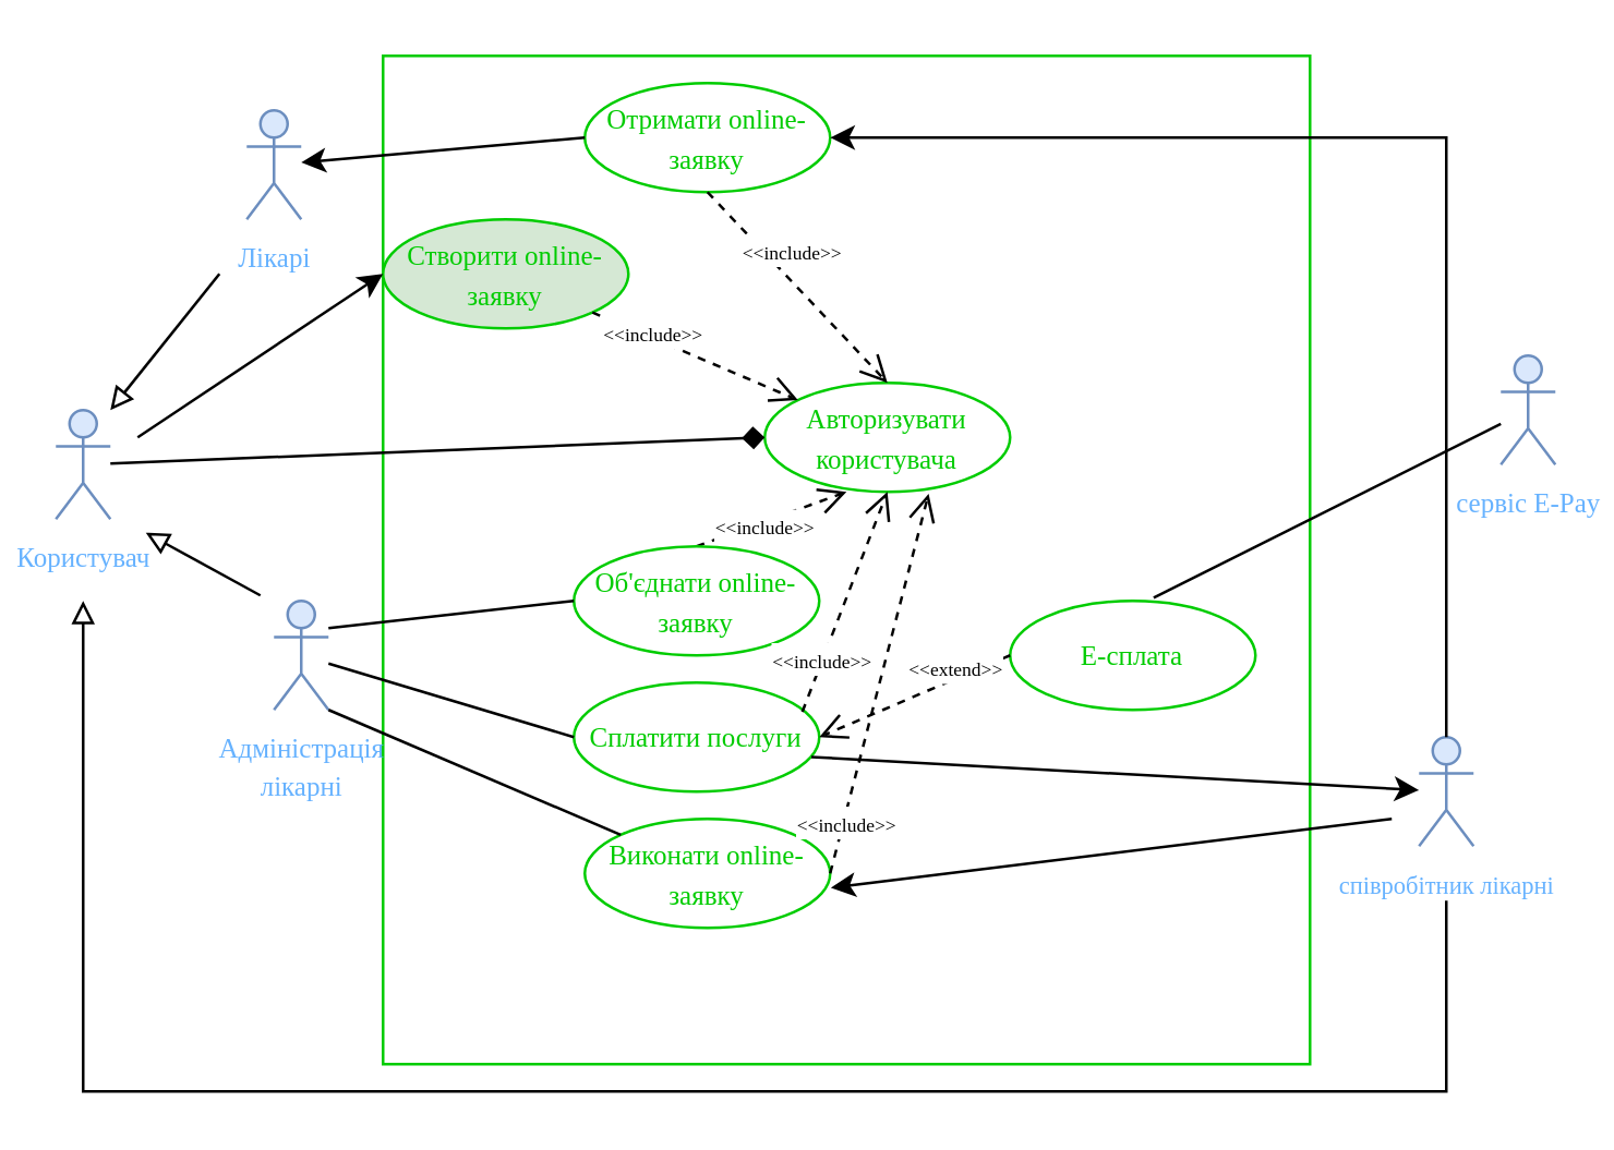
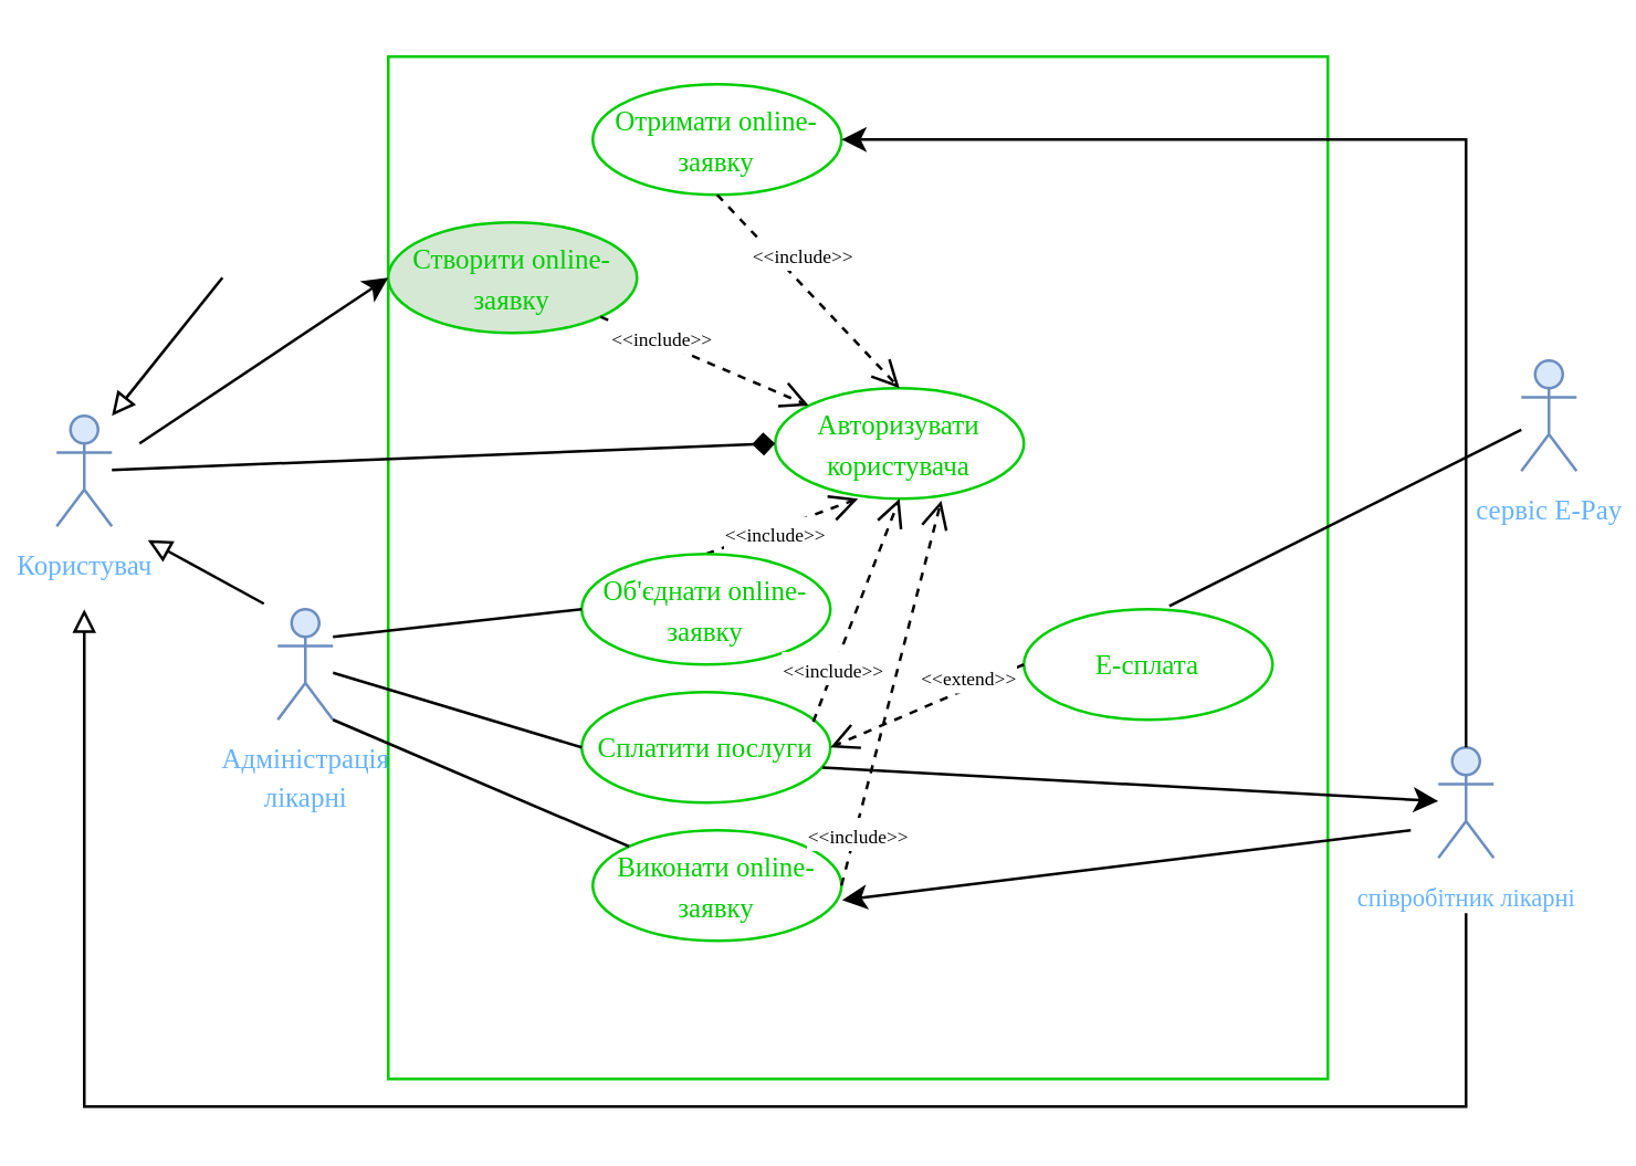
- <mxCell id="21" value="" style="endArrow=classic;html=1;rounded=0;fontFamily=Times New Roman;fontSize=10;fontColor=#00CC00;exitX=0;exitY=0.5;exitDx=0;exitDy=0;" parent="1" source="10" target="5" edge="1"><mxGeometry width="50" height="50" relative="1" as="geometry"><mxPoint x="190" y="240" as="sourcePoint" /><mxPoint x="240" y="190" as="targetPoint" /></mxGeometry></mxCell>
- <mxCell id="5" value="&lt;font color=&quot;#66b2ff&quot; style=&quot;font-size: 10px;&quot;&gt;Лікарі&lt;/font&gt;" style="shape=umlActor;verticalLabelPosition=bottom;verticalAlign=top;outlineConnect=0;fillColor=#dae8fc;strokeColor=#6c8ebf;fontFamily=Times New Roman;html=1;" parent="1" vertex="1"><mxGeometry x="90" y="40" width="20" height="40" as="geometry" /></mxCell>
